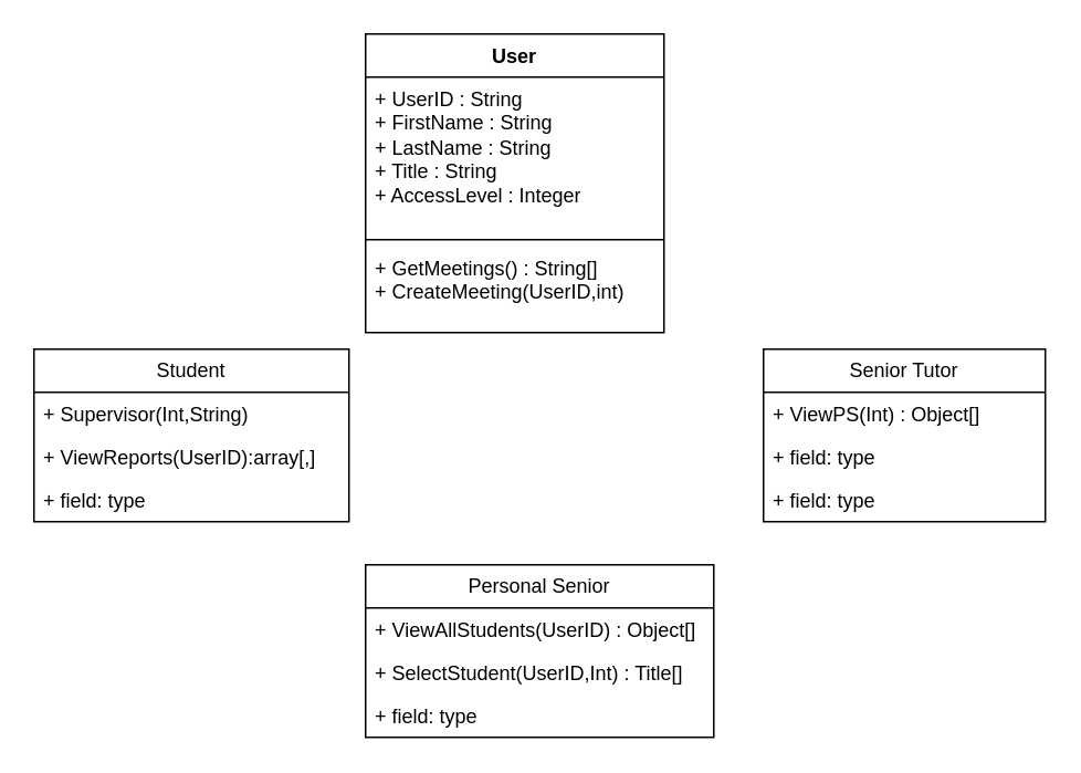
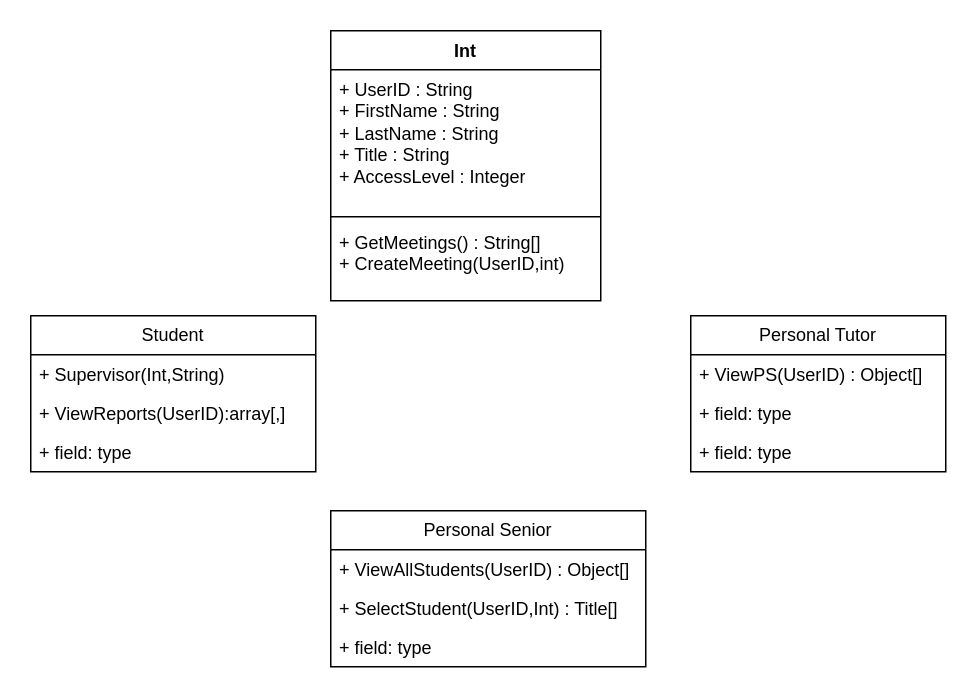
- <mxCell id="2" value="User" style="swimlane;fontStyle=1;align=center;verticalAlign=top;childLayout=stackLayout;horizontal=1;startSize=26;horizontalStack=0;resizeParent=1;resizeParentMax=0;resizeLast=0;collapsible=1;marginBottom=0;whiteSpace=wrap;html=1;" vertex="1" parent="1"><mxGeometry x="220" y="20" width="180" height="180" as="geometry" /></mxCell>
+ <mxCell id="2" value="Int" style="swimlane;fontStyle=1;align=center;verticalAlign=top;childLayout=stackLayout;horizontal=1;startSize=26;horizontalStack=0;resizeParent=1;resizeParentMax=0;resizeLast=0;collapsible=1;marginBottom=0;whiteSpace=wrap;html=1;" vertex="1" parent="1"><mxGeometry x="220" y="20" width="180" height="180" as="geometry" /></mxCell>
- <mxCell id="14" value="Senior Tutor" style="swimlane;fontStyle=0;childLayout=stackLayout;horizontal=1;startSize=26;fillColor=none;horizontalStack=0;resizeParent=1;resizeParentMax=0;resizeLast=0;collapsible=1;marginBottom=0;whiteSpace=wrap;html=1;" vertex="1" parent="1"><mxGeometry x="460" y="210" width="170" height="104" as="geometry" /></mxCell>
+ <mxCell id="14" value="Personal Tutor" style="swimlane;fontStyle=0;childLayout=stackLayout;horizontal=1;startSize=26;fillColor=none;horizontalStack=0;resizeParent=1;resizeParentMax=0;resizeLast=0;collapsible=1;marginBottom=0;whiteSpace=wrap;html=1;" vertex="1" parent="1"><mxGeometry x="460" y="210" width="170" height="104" as="geometry" /></mxCell>
- <mxCell id="15" value="+ ViewPS(Int) : Object[]" style="text;strokeColor=none;fillColor=none;align=left;verticalAlign=top;spacingLeft=4;spacingRight=4;overflow=hidden;rotatable=0;points=[[0,0.5],[1,0.5]];portConstraint=eastwest;whiteSpace=wrap;html=1;" vertex="1" parent="14"><mxGeometry y="26" width="170" height="26" as="geometry" /></mxCell>
+ <mxCell id="15" value="+ ViewPS(UserID) : Object[]" style="text;strokeColor=none;fillColor=none;align=left;verticalAlign=top;spacingLeft=4;spacingRight=4;overflow=hidden;rotatable=0;points=[[0,0.5],[1,0.5]];portConstraint=eastwest;whiteSpace=wrap;html=1;" vertex="1" parent="14"><mxGeometry y="26" width="170" height="26" as="geometry" /></mxCell>
